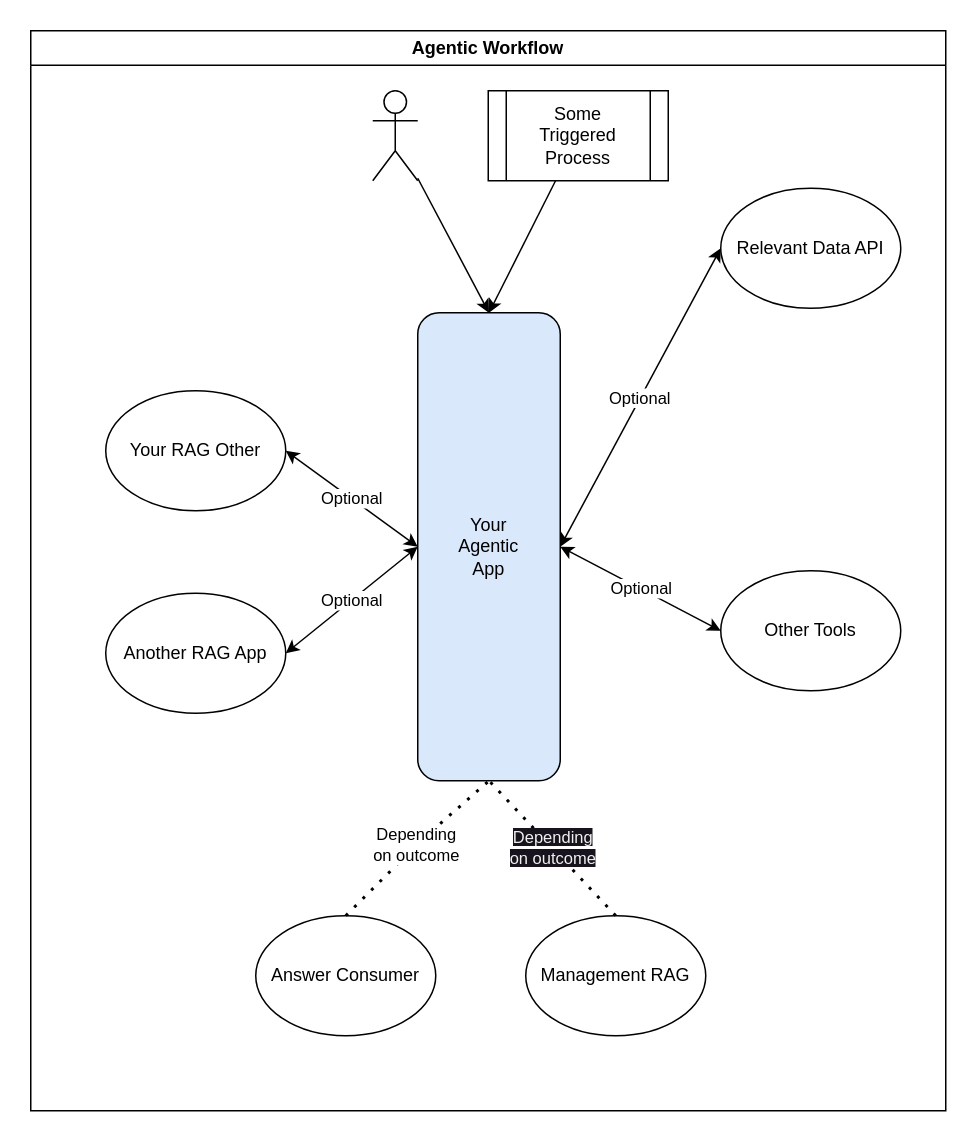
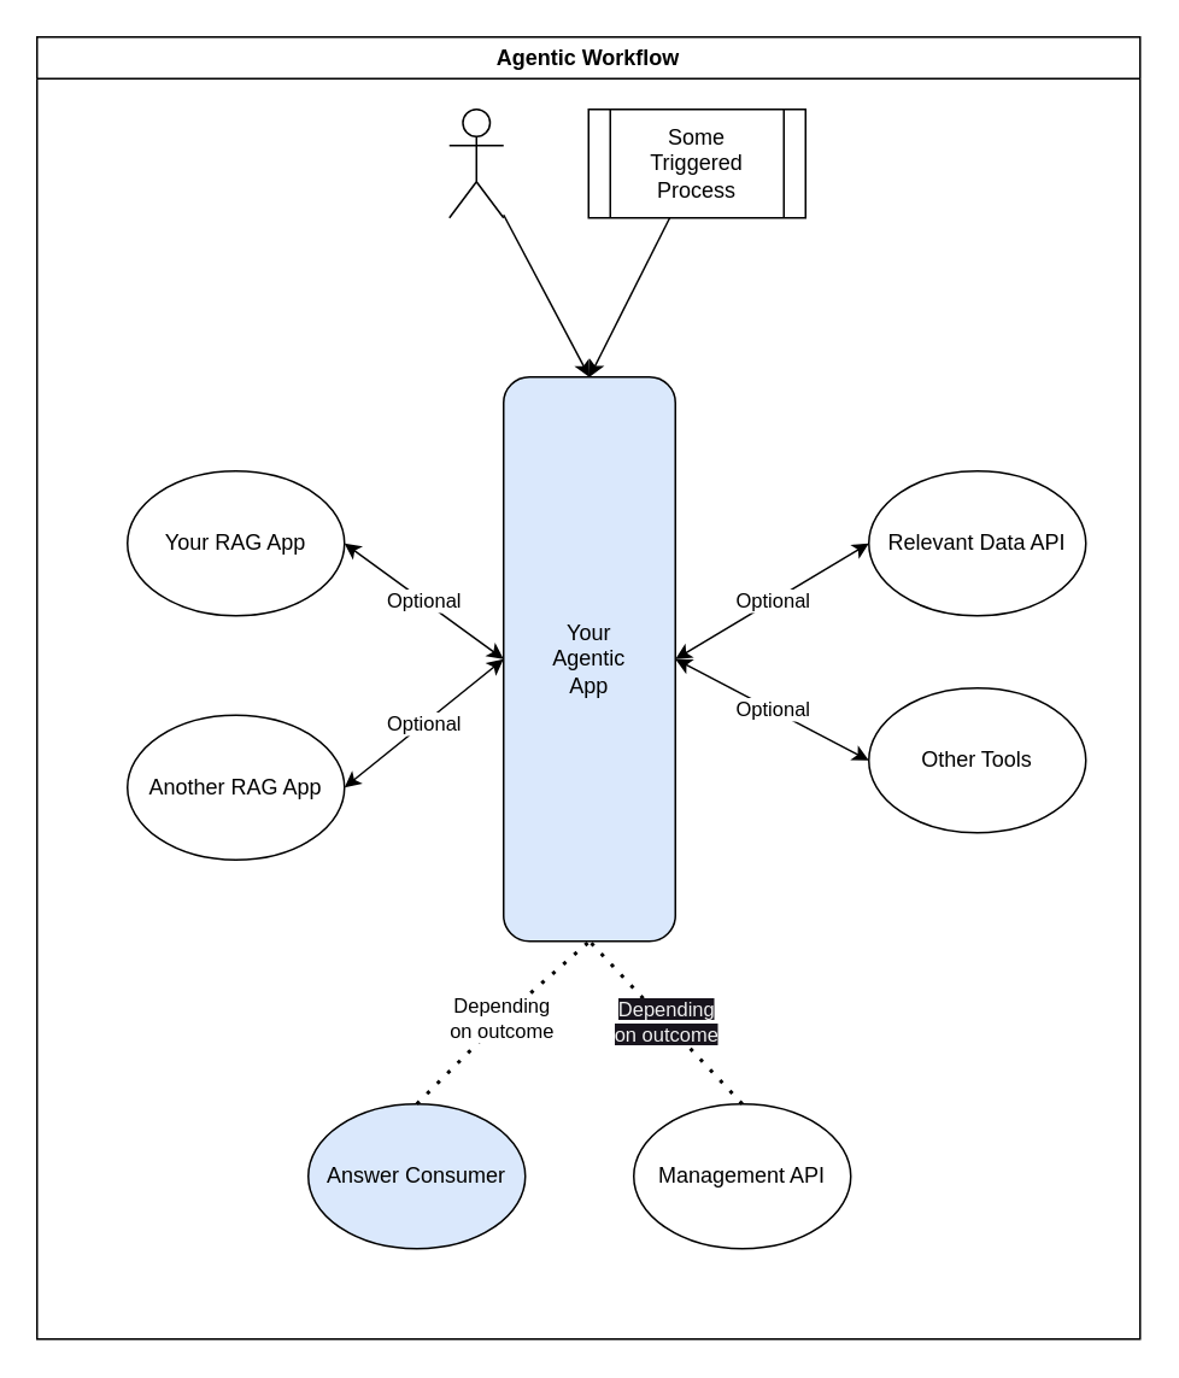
- <mxCell id="3" value="Relevant Data API" style="ellipse;whiteSpace=wrap;html=1;" parent="2" vertex="1"><mxGeometry x="460" y="105" width="120" height="80" as="geometry" /></mxCell>
+ <mxCell id="3" value="Relevant Data API" style="ellipse;whiteSpace=wrap;html=1;" parent="2" vertex="1"><mxGeometry x="460" y="240" width="120" height="80" as="geometry" /></mxCell>
- <mxCell id="7" value="Your RAG Other" style="ellipse;whiteSpace=wrap;html=1;" parent="2" vertex="1"><mxGeometry x="50" y="240" width="120" height="80" as="geometry" /></mxCell>
+ <mxCell id="7" value="Your RAG App" style="ellipse;whiteSpace=wrap;html=1;" parent="2" vertex="1"><mxGeometry x="50" y="240" width="120" height="80" as="geometry" /></mxCell>
- <mxCell id="9" value="Answer Consumer" style="ellipse;whiteSpace=wrap;html=1;" vertex="1" parent="2"><mxGeometry x="150" y="590" width="120" height="80" as="geometry" /></mxCell>
+ <mxCell id="9" value="Answer Consumer" style="ellipse;whiteSpace=wrap;html=1;fillColor=#dae8fc;" vertex="1" parent="2"><mxGeometry x="150" y="590" width="120" height="80" as="geometry" /></mxCell>
- <mxCell id="10" value="Management RAG" style="ellipse;whiteSpace=wrap;html=1;" vertex="1" parent="2"><mxGeometry x="330" y="590" width="120" height="80" as="geometry" /></mxCell>
+ <mxCell id="10" value="Management API" style="ellipse;whiteSpace=wrap;html=1;" vertex="1" parent="2"><mxGeometry x="330" y="590" width="120" height="80" as="geometry" /></mxCell>
